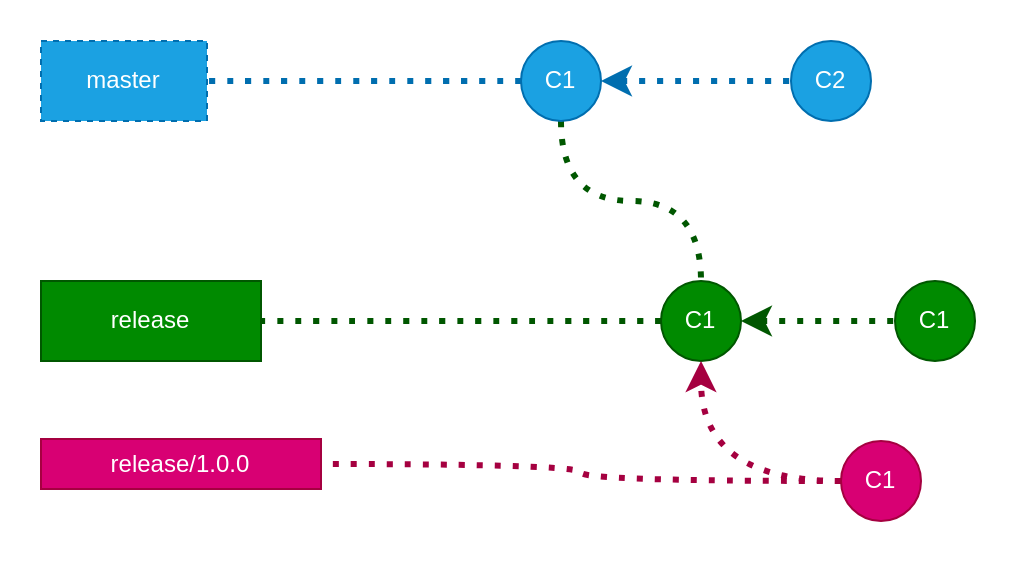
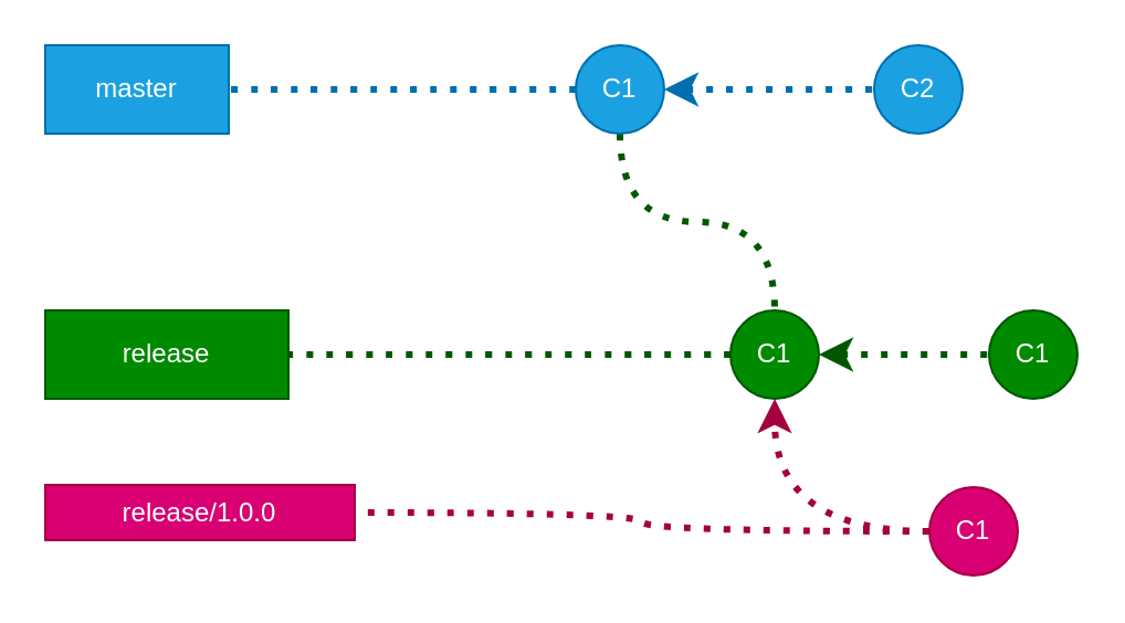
- <mxCell id="11" value="master" style="whiteSpace=wrap;html=1;fontColor=#ffffff;strokeColor=#006EAF;fillColor=#1ba1e2;dashed=1;" vertex="1" parent="1"><mxGeometry x="20" y="20" width="83" height="40" as="geometry" /></mxCell>
+ <mxCell id="11" value="master" style="whiteSpace=wrap;html=1;fontColor=#ffffff;strokeColor=#006EAF;fillColor=#1ba1e2;" vertex="1" parent="1"><mxGeometry x="20" y="20" width="83" height="40" as="geometry" /></mxCell>
